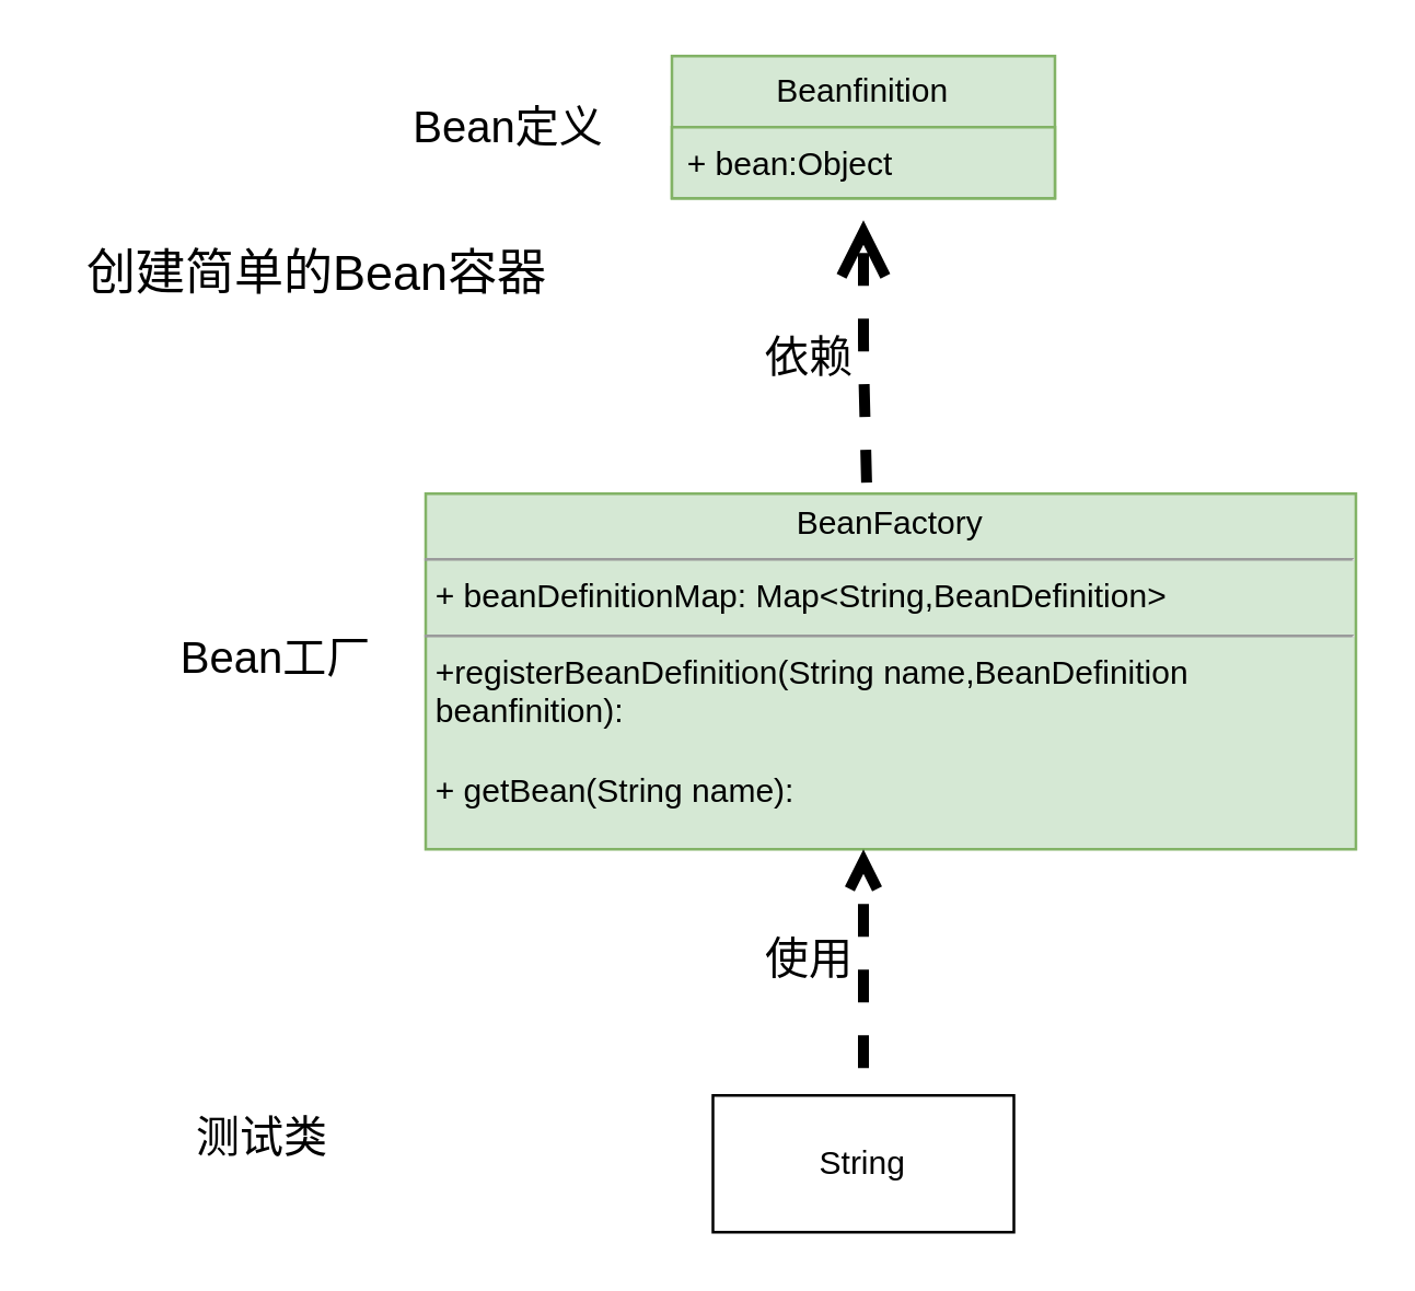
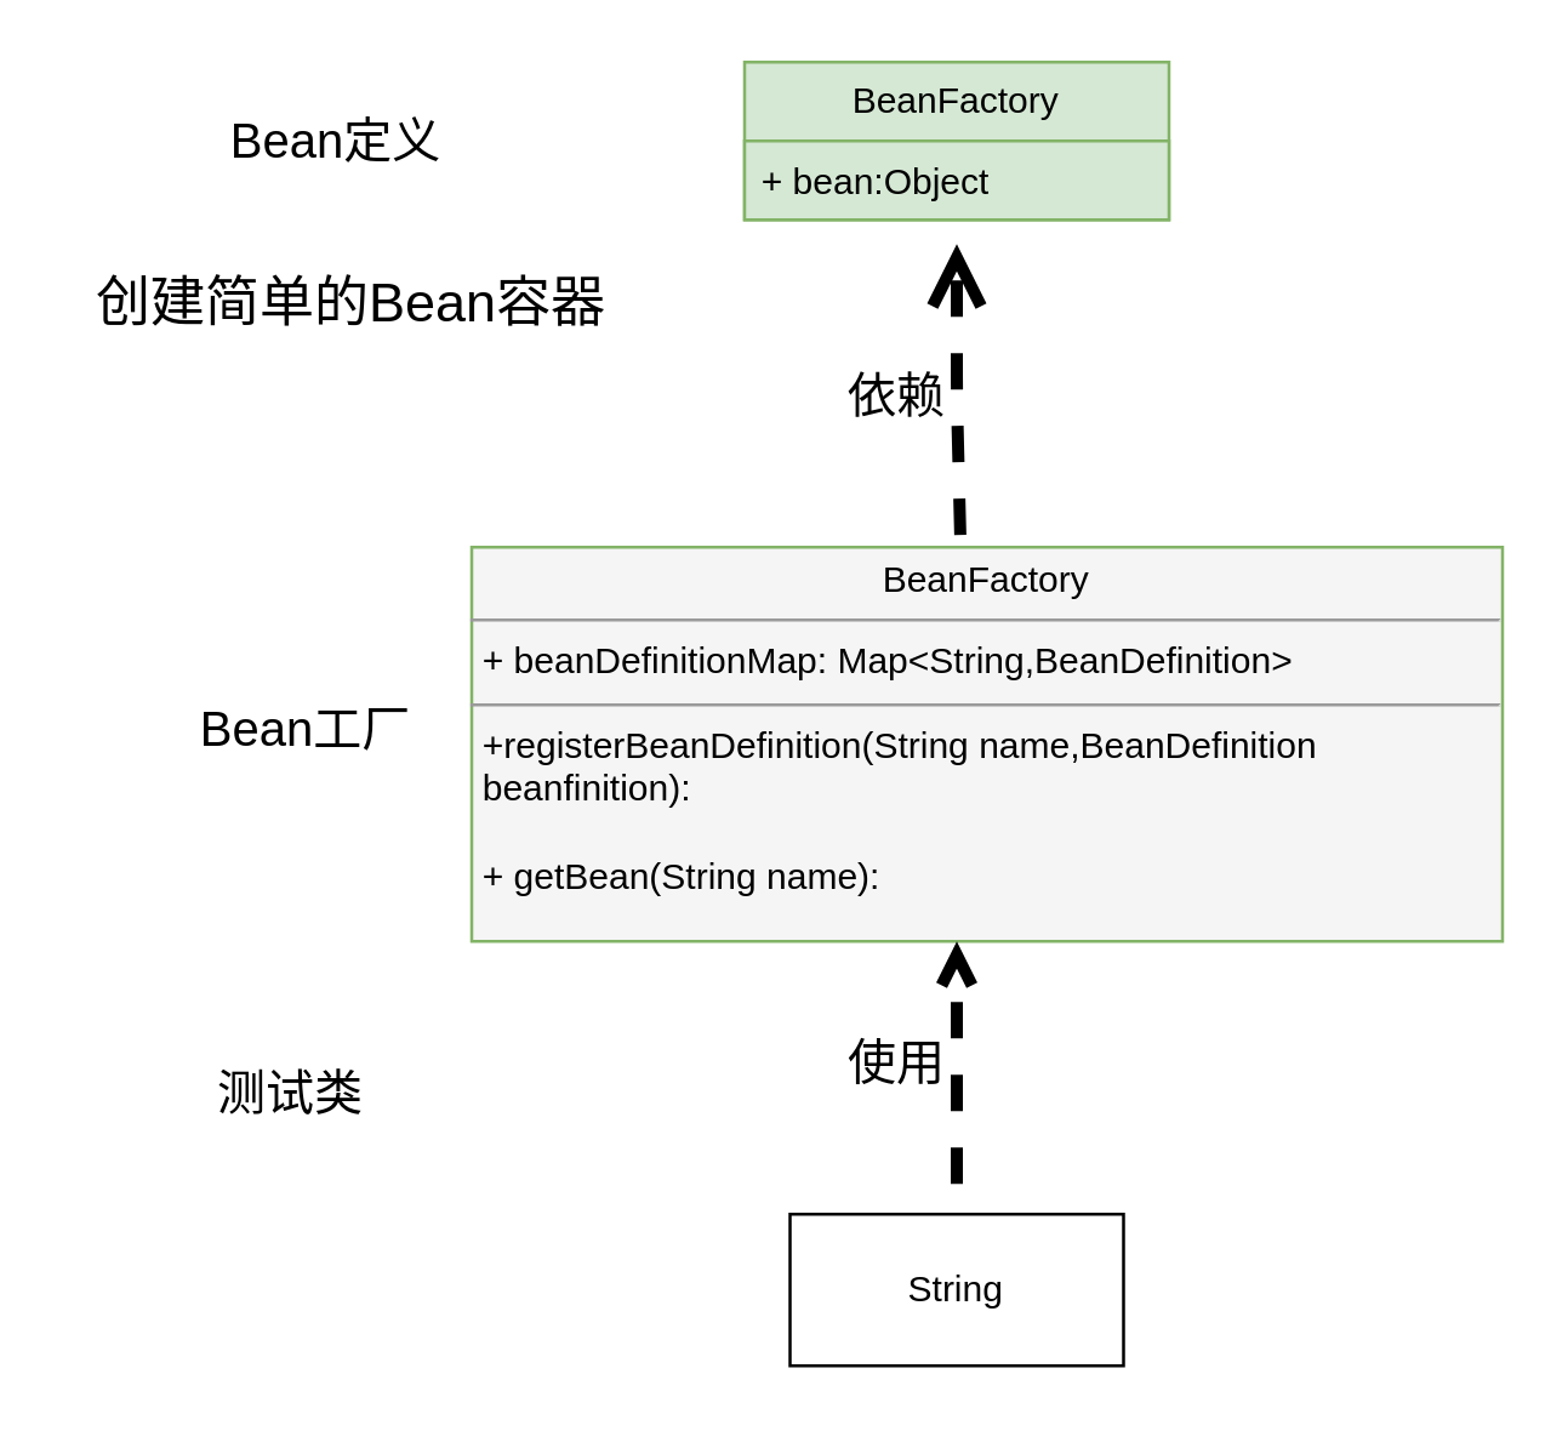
- <mxCell id="4" value="Beanfinition" style="swimlane;fontStyle=0;childLayout=stackLayout;horizontal=1;startSize=26;fillColor=#d5e8d4;horizontalStack=0;resizeParent=1;resizeParentMax=0;resizeLast=0;collapsible=1;marginBottom=0;whiteSpace=wrap;html=1;strokeColor=#82b366;" parent="1" vertex="1"><mxGeometry x="245" y="20" width="140" height="52" as="geometry" /></mxCell>
+ <mxCell id="4" value="BeanFactory" style="swimlane;fontStyle=0;childLayout=stackLayout;horizontal=1;startSize=26;fillColor=#d5e8d4;horizontalStack=0;resizeParent=1;resizeParentMax=0;resizeLast=0;collapsible=1;marginBottom=0;whiteSpace=wrap;html=1;strokeColor=#82b366;" parent="1" vertex="1"><mxGeometry x="245" y="20" width="140" height="52" as="geometry" /></mxCell>
- <mxCell id="8" value="Bean定义" style="text;html=1;align=center;verticalAlign=middle;resizable=0;points=[];autosize=1;strokeColor=none;fillColor=none;fontSize=16;" parent="1" vertex="1"><mxGeometry x="140" y="31" width="90" height="30" as="geometry" /></mxCell>
+ <mxCell id="8" value="Bean定义" style="text;html=1;align=center;verticalAlign=middle;resizable=0;points=[];autosize=1;strokeColor=none;fillColor=none;fontSize=16;" parent="1" vertex="1"><mxGeometry x="65" y="31" width="90" height="30" as="geometry" /></mxCell>
- <mxCell id="2" value="&lt;p style=&quot;margin:0px;margin-top:4px;text-align:center;&quot;&gt;BeanFactory&lt;/p&gt;&lt;hr size=&quot;1&quot;&gt;&lt;p style=&quot;margin:0px;margin-left:4px;&quot;&gt;+ beanDefinitionMap: Map&amp;lt;String,BeanDefinition&amp;gt;&lt;/p&gt;&lt;hr size=&quot;1&quot;&gt;&lt;p style=&quot;margin:0px;margin-left:4px;&quot;&gt;+registerBeanDefinition(String name,BeanDefinition beanfinition): &lt;br&gt;&lt;/p&gt;&lt;p style=&quot;margin:0px;margin-left:4px;&quot;&gt;&lt;br&gt;&lt;/p&gt;&lt;p style=&quot;margin:0px;margin-left:4px;&quot;&gt;+ getBean(String name): &lt;/p&gt;" style="verticalAlign=top;align=left;overflow=fill;fontSize=12;fontFamily=Helvetica;html=1;whiteSpace=wrap;fillColor=#d5e8d4;strokeColor=#82b366;" parent="1" vertex="1"><mxGeometry x="155" y="180" width="340" height="130" as="geometry" /></mxCell>
+ <mxCell id="2" value="&lt;p style=&quot;margin:0px;margin-top:4px;text-align:center;&quot;&gt;BeanFactory&lt;/p&gt;&lt;hr size=&quot;1&quot;&gt;&lt;p style=&quot;margin:0px;margin-left:4px;&quot;&gt;+ beanDefinitionMap: Map&amp;lt;String,BeanDefinition&amp;gt;&lt;/p&gt;&lt;hr size=&quot;1&quot;&gt;&lt;p style=&quot;margin:0px;margin-left:4px;&quot;&gt;+registerBeanDefinition(String name,BeanDefinition beanfinition): &lt;br&gt;&lt;/p&gt;&lt;p style=&quot;margin:0px;margin-left:4px;&quot;&gt;&lt;br&gt;&lt;/p&gt;&lt;p style=&quot;margin:0px;margin-left:4px;&quot;&gt;+ getBean(String name): &lt;/p&gt;" style="verticalAlign=top;align=left;overflow=fill;fontSize=12;fontFamily=Helvetica;html=1;whiteSpace=wrap;fillColor=#f5f5f5;strokeColor=#82b366;" parent="1" vertex="1"><mxGeometry x="155" y="180" width="340" height="130" as="geometry" /></mxCell>
- <mxCell id="10" value="测试类" style="text;html=1;align=center;verticalAlign=middle;resizable=0;points=[];autosize=1;strokeColor=none;fillColor=none;fontSize=16;" parent="1" vertex="1"><mxGeometry x="60" y="400" width="70" height="30" as="geometry" /></mxCell>
+ <mxCell id="10" value="测试类" style="text;html=1;align=center;verticalAlign=middle;resizable=0;points=[];autosize=1;strokeColor=none;fillColor=none;fontSize=16;" parent="1" vertex="1"><mxGeometry x="60" y="345" width="70" height="30" as="geometry" /></mxCell>
